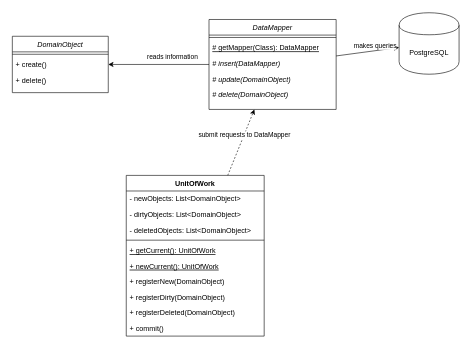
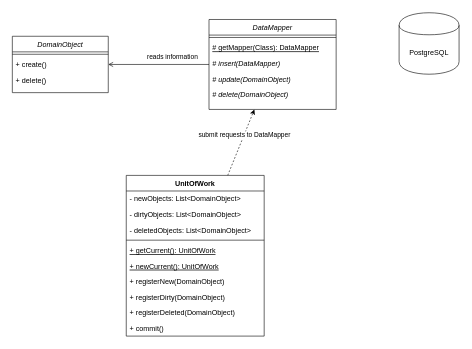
- <mxCell id="4" style="edgeStyle=none;rounded=0;orthogonalLoop=1;jettySize=auto;html=1;" parent="1" source="9" target="6" edge="1"><mxGeometry relative="1" as="geometry" /></mxCell>
- <mxCell id="5" value="makes queries" style="edgeLabel;html=1;align=center;verticalAlign=middle;resizable=0;points=[];" parent="4" vertex="1" connectable="0"><mxGeometry x="-0.32" y="2" relative="1" as="geometry"><mxPoint x="29" y="-11" as="offset" /></mxGeometry></mxCell>
- <mxCell id="2" style="rounded=0;orthogonalLoop=1;jettySize=auto;html=1;" parent="1" source="9" target="26" edge="1"><mxGeometry relative="1" as="geometry" /></mxCell>
+ <mxCell id="2" style="rounded=0;orthogonalLoop=1;jettySize=auto;html=1;endArrow=open;" parent="1" source="9" target="26" edge="1"><mxGeometry relative="1" as="geometry" /></mxCell>
